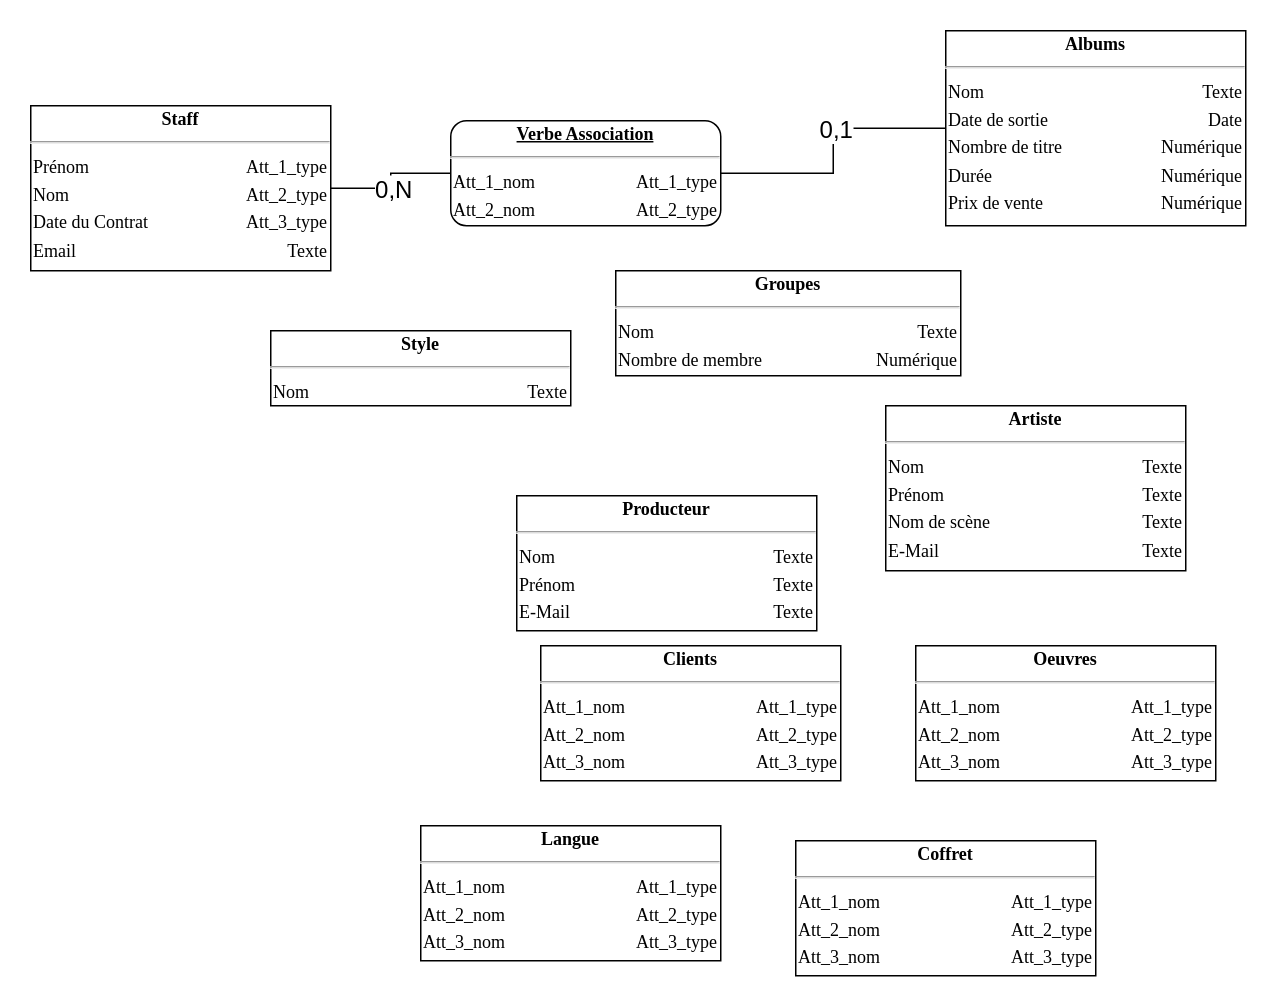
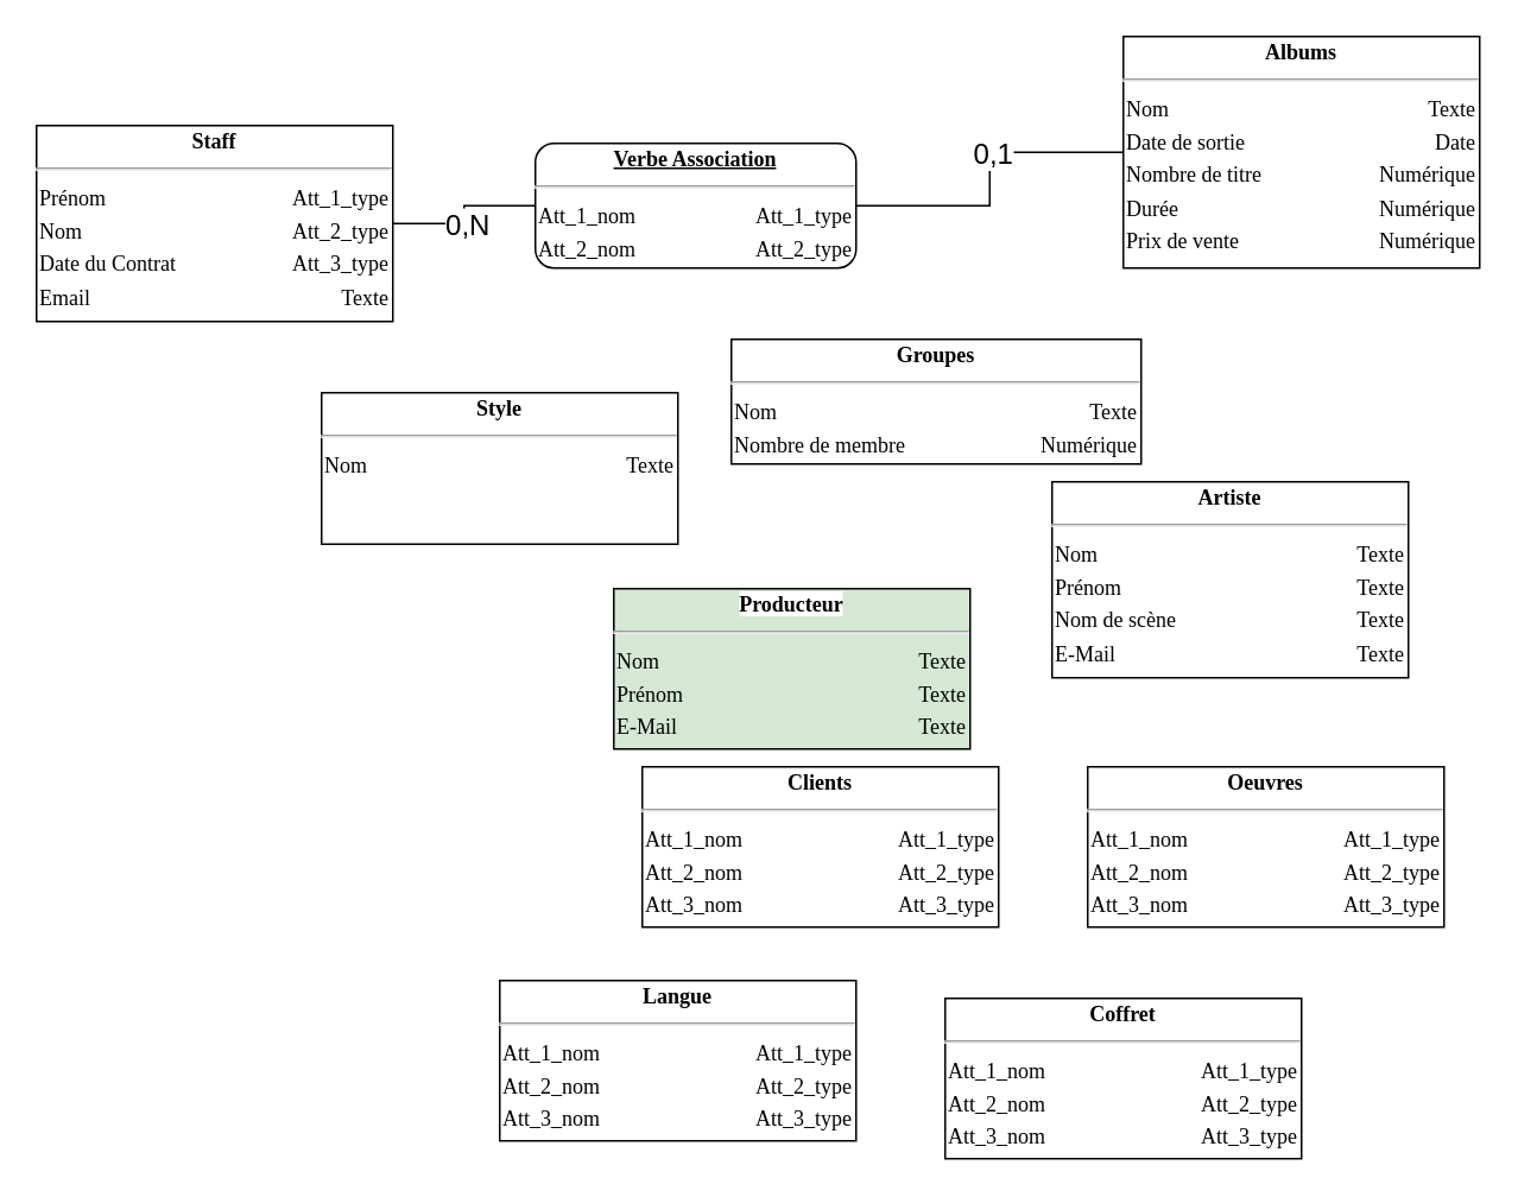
- <mxCell id="12" value="&lt;div style=&quot;box-sizing: border-box ; width: 100% ; padding: 2px&quot;&gt;&lt;span style=&quot;background-color: rgb(255 , 255 , 255)&quot;&gt;&lt;b&gt;Groupes&lt;/b&gt;&lt;/span&gt;&lt;/div&gt;&lt;hr&gt;&lt;table style=&quot;width: 100% ; font-size: 1em&quot; cellpadding=&quot;2&quot; cellspacing=&quot;0&quot;&gt;&lt;tbody&gt;&lt;tr&gt;&lt;td style=&quot;text-align: left&quot;&gt;Nom&lt;/td&gt;&lt;td style=&quot;text-align: right&quot;&gt;Texte&lt;/td&gt;&lt;/tr&gt;&lt;tr&gt;&lt;td style=&quot;text-align: left&quot;&gt;Nombre de membre&lt;/td&gt;&lt;td style=&quot;text-align: right&quot;&gt;Numérique&lt;/td&gt;&lt;/tr&gt;&lt;/tbody&gt;&lt;/table&gt;" style="verticalAlign=top;align=center;overflow=fill;html=1;rounded=0;shadow=0;comic=0;labelBackgroundColor=none;strokeColor=#000000;strokeWidth=1;fillColor=#ffffff;fontFamily=Verdana;fontSize=12;fontColor=#000000;" parent="1" vertex="1"><mxGeometry x="410" y="180" width="230" height="70" as="geometry" /></mxCell>
+ <mxCell id="12" value="&lt;div style=&quot;box-sizing: border-box ; width: 100% ; padding: 2px&quot;&gt;&lt;span style=&quot;background-color: rgb(255 , 255 , 255)&quot;&gt;&lt;b&gt;Groupes&lt;/b&gt;&lt;/span&gt;&lt;/div&gt;&lt;hr&gt;&lt;table style=&quot;width: 100% ; font-size: 1em&quot; cellpadding=&quot;2&quot; cellspacing=&quot;0&quot;&gt;&lt;tbody&gt;&lt;tr&gt;&lt;td style=&quot;text-align: left&quot;&gt;Nom&lt;/td&gt;&lt;td style=&quot;text-align: right&quot;&gt;Texte&lt;/td&gt;&lt;/tr&gt;&lt;tr&gt;&lt;td style=&quot;text-align: left&quot;&gt;Nombre de membre&lt;/td&gt;&lt;td style=&quot;text-align: right&quot;&gt;Numérique&lt;/td&gt;&lt;/tr&gt;&lt;/tbody&gt;&lt;/table&gt;" style="verticalAlign=top;align=center;overflow=fill;html=1;rounded=0;shadow=0;comic=0;labelBackgroundColor=none;strokeColor=#000000;strokeWidth=1;fillColor=#ffffff;fontFamily=Verdana;fontSize=12;fontColor=#000000;" parent="1" vertex="1"><mxGeometry x="410" y="190" width="230" height="70" as="geometry" /></mxCell>
- <mxCell id="9" value="&lt;div style=&quot;box-sizing: border-box ; width: 100% ; padding: 2px&quot;&gt;&lt;span style=&quot;background-color: rgb(255 , 255 , 255)&quot;&gt;&lt;b&gt;Style&lt;/b&gt;&lt;/span&gt;&lt;/div&gt;&lt;hr&gt;&lt;table style=&quot;width: 100% ; font-size: 1em&quot; cellpadding=&quot;2&quot; cellspacing=&quot;0&quot;&gt;&lt;tbody&gt;&lt;tr&gt;&lt;td style=&quot;text-align: left&quot;&gt;Nom&lt;/td&gt;&lt;td style=&quot;text-align: right&quot;&gt;Texte&lt;/td&gt;&lt;/tr&gt;&lt;/tbody&gt;&lt;/table&gt;" style="verticalAlign=top;align=center;overflow=fill;html=1;rounded=0;shadow=0;comic=0;labelBackgroundColor=none;strokeColor=#000000;strokeWidth=1;fillColor=#ffffff;fontFamily=Verdana;fontSize=12;fontColor=#000000;" parent="1" vertex="1"><mxGeometry x="180" y="220" width="200" height="50" as="geometry" /></mxCell>
+ <mxCell id="9" value="&lt;div style=&quot;box-sizing: border-box ; width: 100% ; padding: 2px&quot;&gt;&lt;span style=&quot;background-color: rgb(255 , 255 , 255)&quot;&gt;&lt;b&gt;Style&lt;/b&gt;&lt;/span&gt;&lt;/div&gt;&lt;hr&gt;&lt;table style=&quot;width: 100% ; font-size: 1em&quot; cellpadding=&quot;2&quot; cellspacing=&quot;0&quot;&gt;&lt;tbody&gt;&lt;tr&gt;&lt;td style=&quot;text-align: left&quot;&gt;Nom&lt;/td&gt;&lt;td style=&quot;text-align: right&quot;&gt;Texte&lt;/td&gt;&lt;/tr&gt;&lt;/tbody&gt;&lt;/table&gt;" style="verticalAlign=top;align=center;overflow=fill;html=1;rounded=0;shadow=0;comic=0;labelBackgroundColor=none;strokeColor=#000000;strokeWidth=1;fillColor=#ffffff;fontFamily=Verdana;fontSize=12;fontColor=#000000;" parent="1" vertex="1"><mxGeometry x="180" y="220" width="200" height="85" as="geometry" /></mxCell>
- <mxCell id="10" value="&lt;div style=&quot;box-sizing: border-box ; width: 100% ; padding: 2px&quot;&gt;&lt;span style=&quot;background-color: rgb(255 , 255 , 255)&quot;&gt;&lt;b&gt;Producteur&lt;/b&gt;&lt;/span&gt;&lt;/div&gt;&lt;hr&gt;&lt;table style=&quot;width: 100% ; font-size: 1em&quot; cellpadding=&quot;2&quot; cellspacing=&quot;0&quot;&gt;&lt;tbody&gt;&lt;tr&gt;&lt;td style=&quot;text-align: left&quot;&gt;Nom&lt;/td&gt;&lt;td style=&quot;text-align: right&quot;&gt;Texte&lt;/td&gt;&lt;/tr&gt;&lt;tr&gt;&lt;td style=&quot;text-align: left&quot;&gt;Prénom&lt;/td&gt;&lt;td style=&quot;text-align: right&quot;&gt;Texte&lt;/td&gt;&lt;/tr&gt;&lt;tr&gt;&lt;td style=&quot;text-align: left&quot;&gt;E-Mail&lt;/td&gt;&lt;td style=&quot;text-align: right&quot;&gt;Texte&lt;/td&gt;&lt;/tr&gt;&lt;/tbody&gt;&lt;/table&gt;" style="verticalAlign=top;align=center;overflow=fill;html=1;rounded=0;shadow=0;comic=0;labelBackgroundColor=none;strokeColor=#000000;strokeWidth=1;fillColor=#ffffff;fontFamily=Verdana;fontSize=12;fontColor=#000000;" parent="1" vertex="1"><mxGeometry x="344" y="330" width="200" height="90" as="geometry" /></mxCell>
+ <mxCell id="10" value="&lt;div style=&quot;box-sizing: border-box ; width: 100% ; padding: 2px&quot;&gt;&lt;span style=&quot;background-color: rgb(255 , 255 , 255)&quot;&gt;&lt;b&gt;Producteur&lt;/b&gt;&lt;/span&gt;&lt;/div&gt;&lt;hr&gt;&lt;table style=&quot;width: 100% ; font-size: 1em&quot; cellpadding=&quot;2&quot; cellspacing=&quot;0&quot;&gt;&lt;tbody&gt;&lt;tr&gt;&lt;td style=&quot;text-align: left&quot;&gt;Nom&lt;/td&gt;&lt;td style=&quot;text-align: right&quot;&gt;Texte&lt;/td&gt;&lt;/tr&gt;&lt;tr&gt;&lt;td style=&quot;text-align: left&quot;&gt;Prénom&lt;/td&gt;&lt;td style=&quot;text-align: right&quot;&gt;Texte&lt;/td&gt;&lt;/tr&gt;&lt;tr&gt;&lt;td style=&quot;text-align: left&quot;&gt;E-Mail&lt;/td&gt;&lt;td style=&quot;text-align: right&quot;&gt;Texte&lt;/td&gt;&lt;/tr&gt;&lt;/tbody&gt;&lt;/table&gt;" style="verticalAlign=top;align=center;overflow=fill;html=1;rounded=0;shadow=0;comic=0;labelBackgroundColor=none;strokeColor=#000000;strokeWidth=1;fillColor=#d5e8d4;fontFamily=Verdana;fontSize=12;fontColor=#000000;" parent="1" vertex="1"><mxGeometry x="344" y="330" width="200" height="90" as="geometry" /></mxCell>
